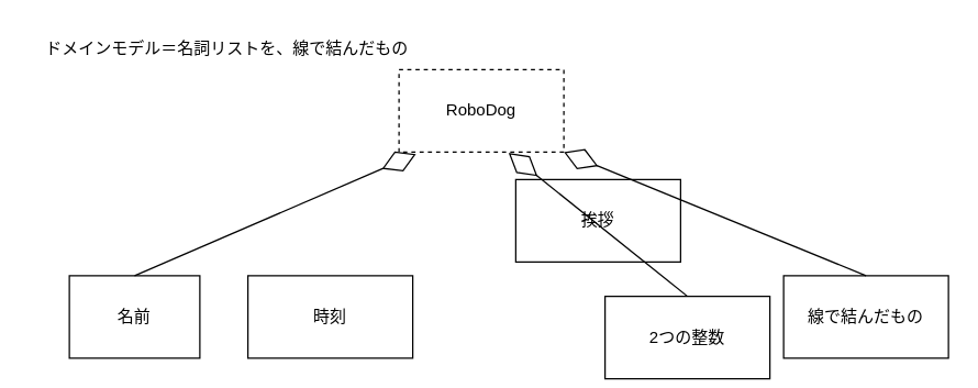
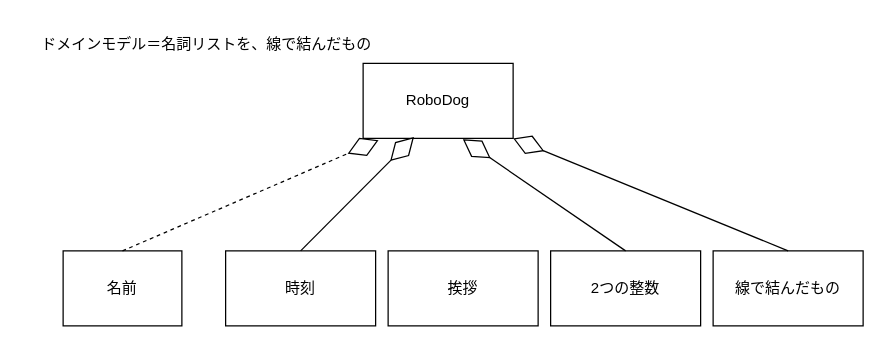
- <mxCell id="2" value="RoboDog" style="rounded=0;whiteSpace=wrap;html=1;dashed=1;" parent="1" vertex="1"><mxGeometry x="290" y="50" width="120" height="60" as="geometry" /></mxCell>
+ <mxCell id="2" value="RoboDog" style="rounded=0;whiteSpace=wrap;html=1;" parent="1" vertex="1"><mxGeometry x="290" y="50" width="120" height="60" as="geometry" /></mxCell>
- <mxCell id="7" value="挨拶" style="rounded=0;whiteSpace=wrap;html=1;" vertex="1" parent="1"><mxGeometry x="375" y="130" width="120" height="60" as="geometry" /></mxCell>
+ <mxCell id="7" value="挨拶" style="rounded=0;whiteSpace=wrap;html=1;" vertex="1" parent="1"><mxGeometry x="310" y="200" width="120" height="60" as="geometry" /></mxCell>
- <mxCell id="4" value="" style="endArrow=diamondThin;endFill=0;endSize=24;html=1;rounded=0;fontSize=12;curved=1;entryX=0.103;entryY=1.025;entryDx=0;entryDy=0;exitX=0.5;exitY=0;exitDx=0;exitDy=0;entryPerimeter=0;" edge="1" parent="1" source="3" target="2"><mxGeometry width="160" relative="1" as="geometry"><mxPoint x="290" y="400" as="sourcePoint" /><mxPoint x="470" y="290" as="targetPoint" /></mxGeometry></mxCell>
+ <mxCell id="4" value="" style="endArrow=diamondThin;endFill=0;endSize=24;html=1;rounded=0;fontSize=12;curved=1;entryX=0.103;entryY=1.025;entryDx=0;entryDy=0;exitX=0.5;exitY=0;exitDx=0;exitDy=0;entryPerimeter=0;dashed=1;" edge="1" parent="1" source="3" target="2"><mxGeometry width="160" relative="1" as="geometry"><mxPoint x="290" y="400" as="sourcePoint" /><mxPoint x="470" y="290" as="targetPoint" /></mxGeometry></mxCell>
+ <mxCell id="6" value="" style="endArrow=diamondThin;endFill=0;endSize=24;html=1;rounded=0;fontSize=12;curved=1;entryX=0.339;entryY=0.983;entryDx=0;entryDy=0;exitX=0.5;exitY=0;exitDx=0;exitDy=0;entryPerimeter=0;" edge="1" parent="1" source="5" target="2"><mxGeometry width="160" relative="1" as="geometry"><mxPoint x="420" y="400" as="sourcePoint" /><mxPoint x="300" y="130" as="targetPoint" /></mxGeometry></mxCell>
- <mxCell id="8" value="2つの整数" style="rounded=0;whiteSpace=wrap;html=1;" vertex="1" parent="1"><mxGeometry x="440" y="215" width="120" height="60" as="geometry" /></mxCell>
+ <mxCell id="8" value="2つの整数" style="rounded=0;whiteSpace=wrap;html=1;" vertex="1" parent="1"><mxGeometry x="440" y="200" width="120" height="60" as="geometry" /></mxCell>
